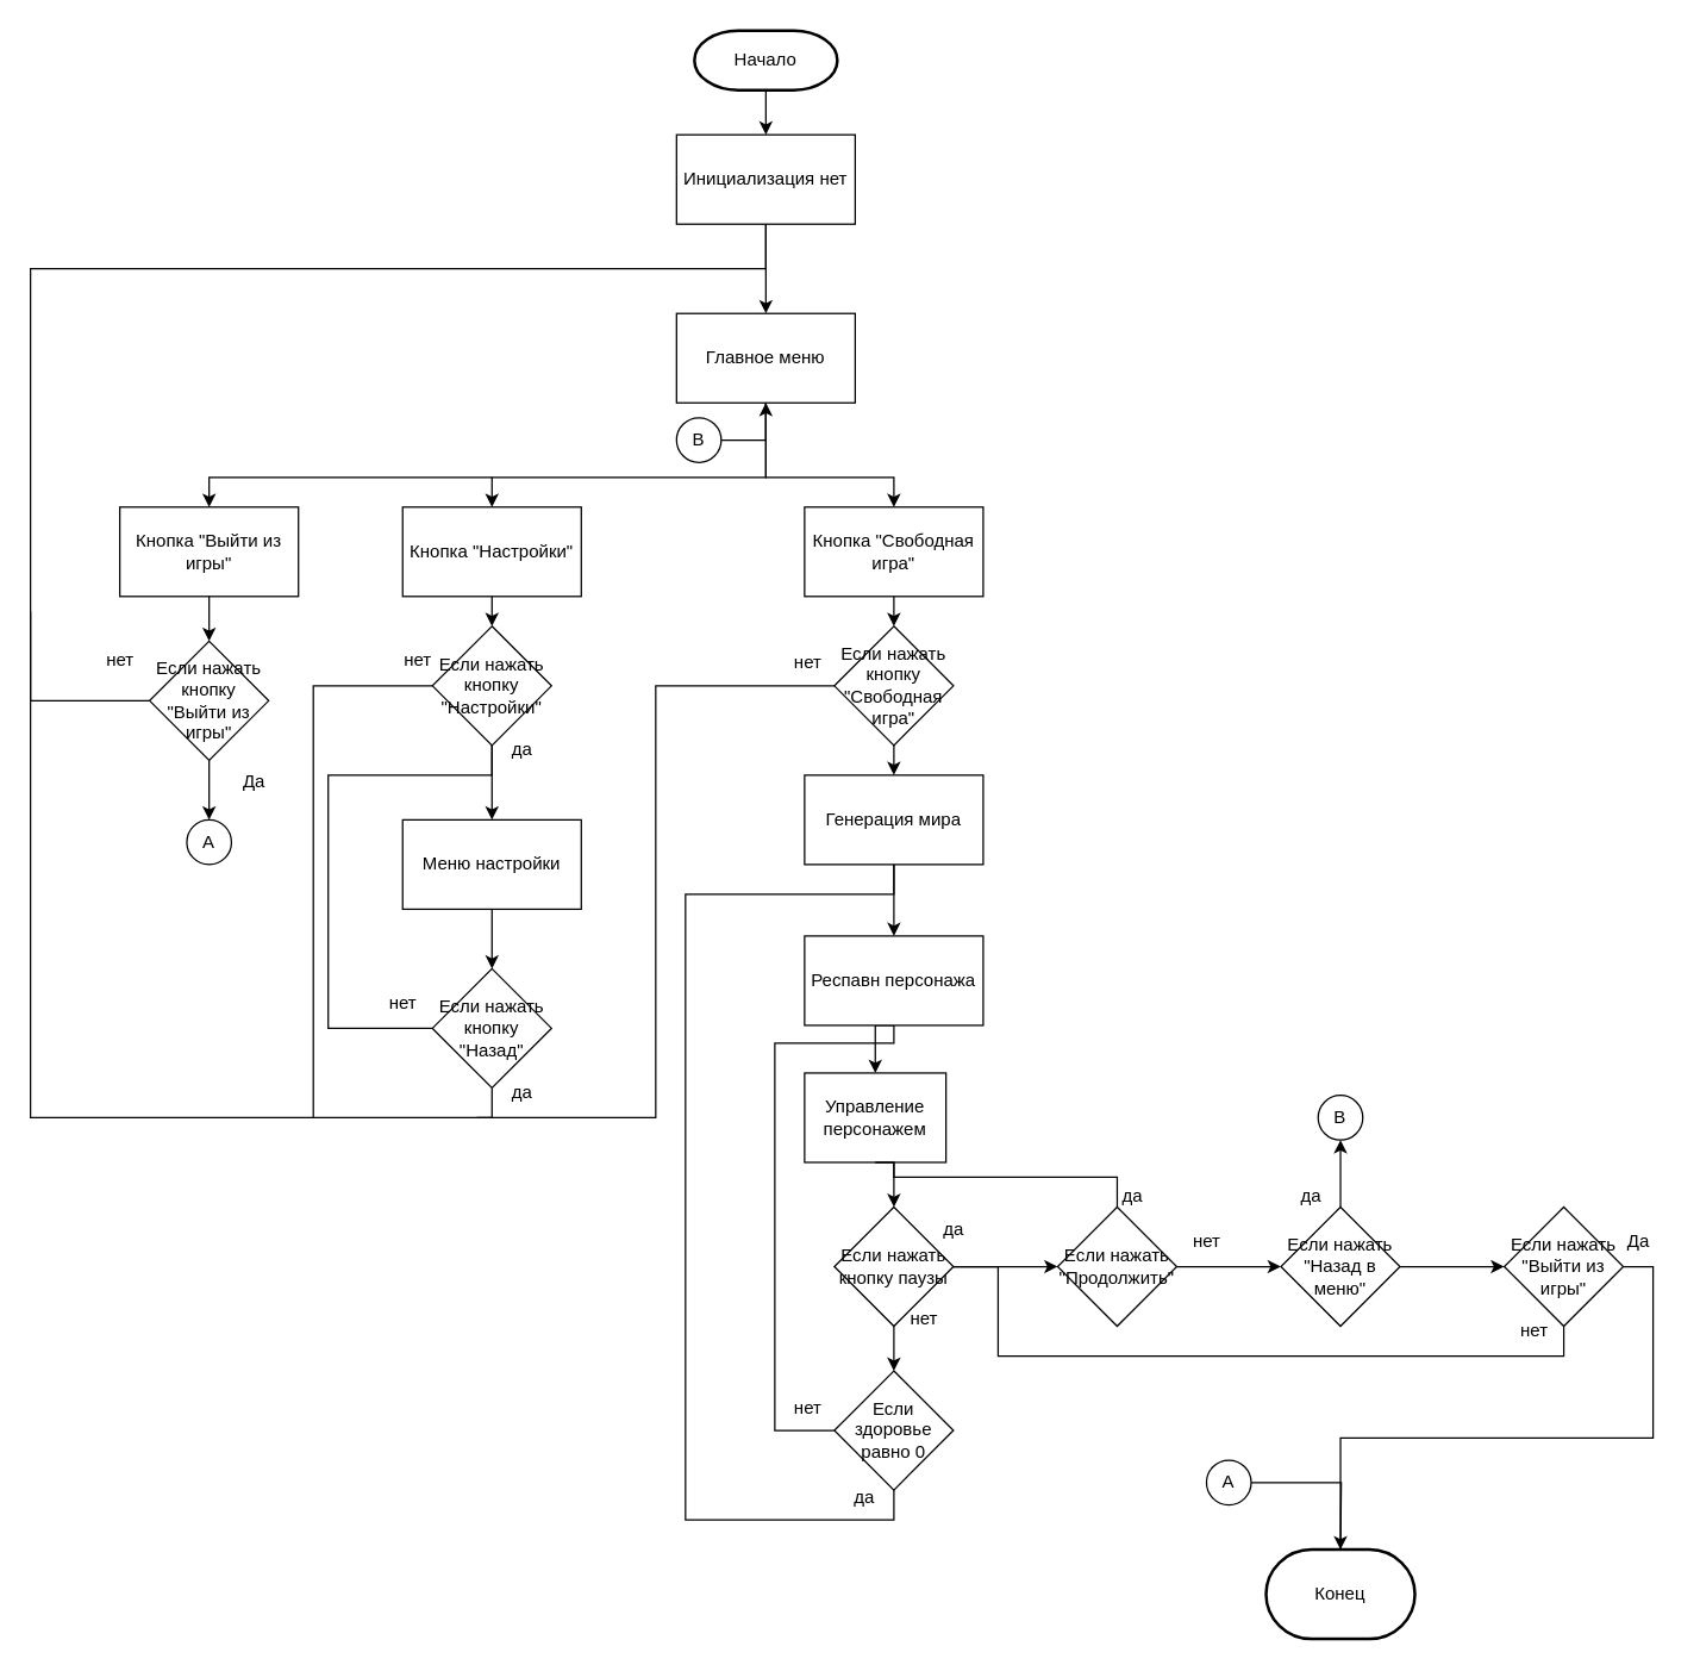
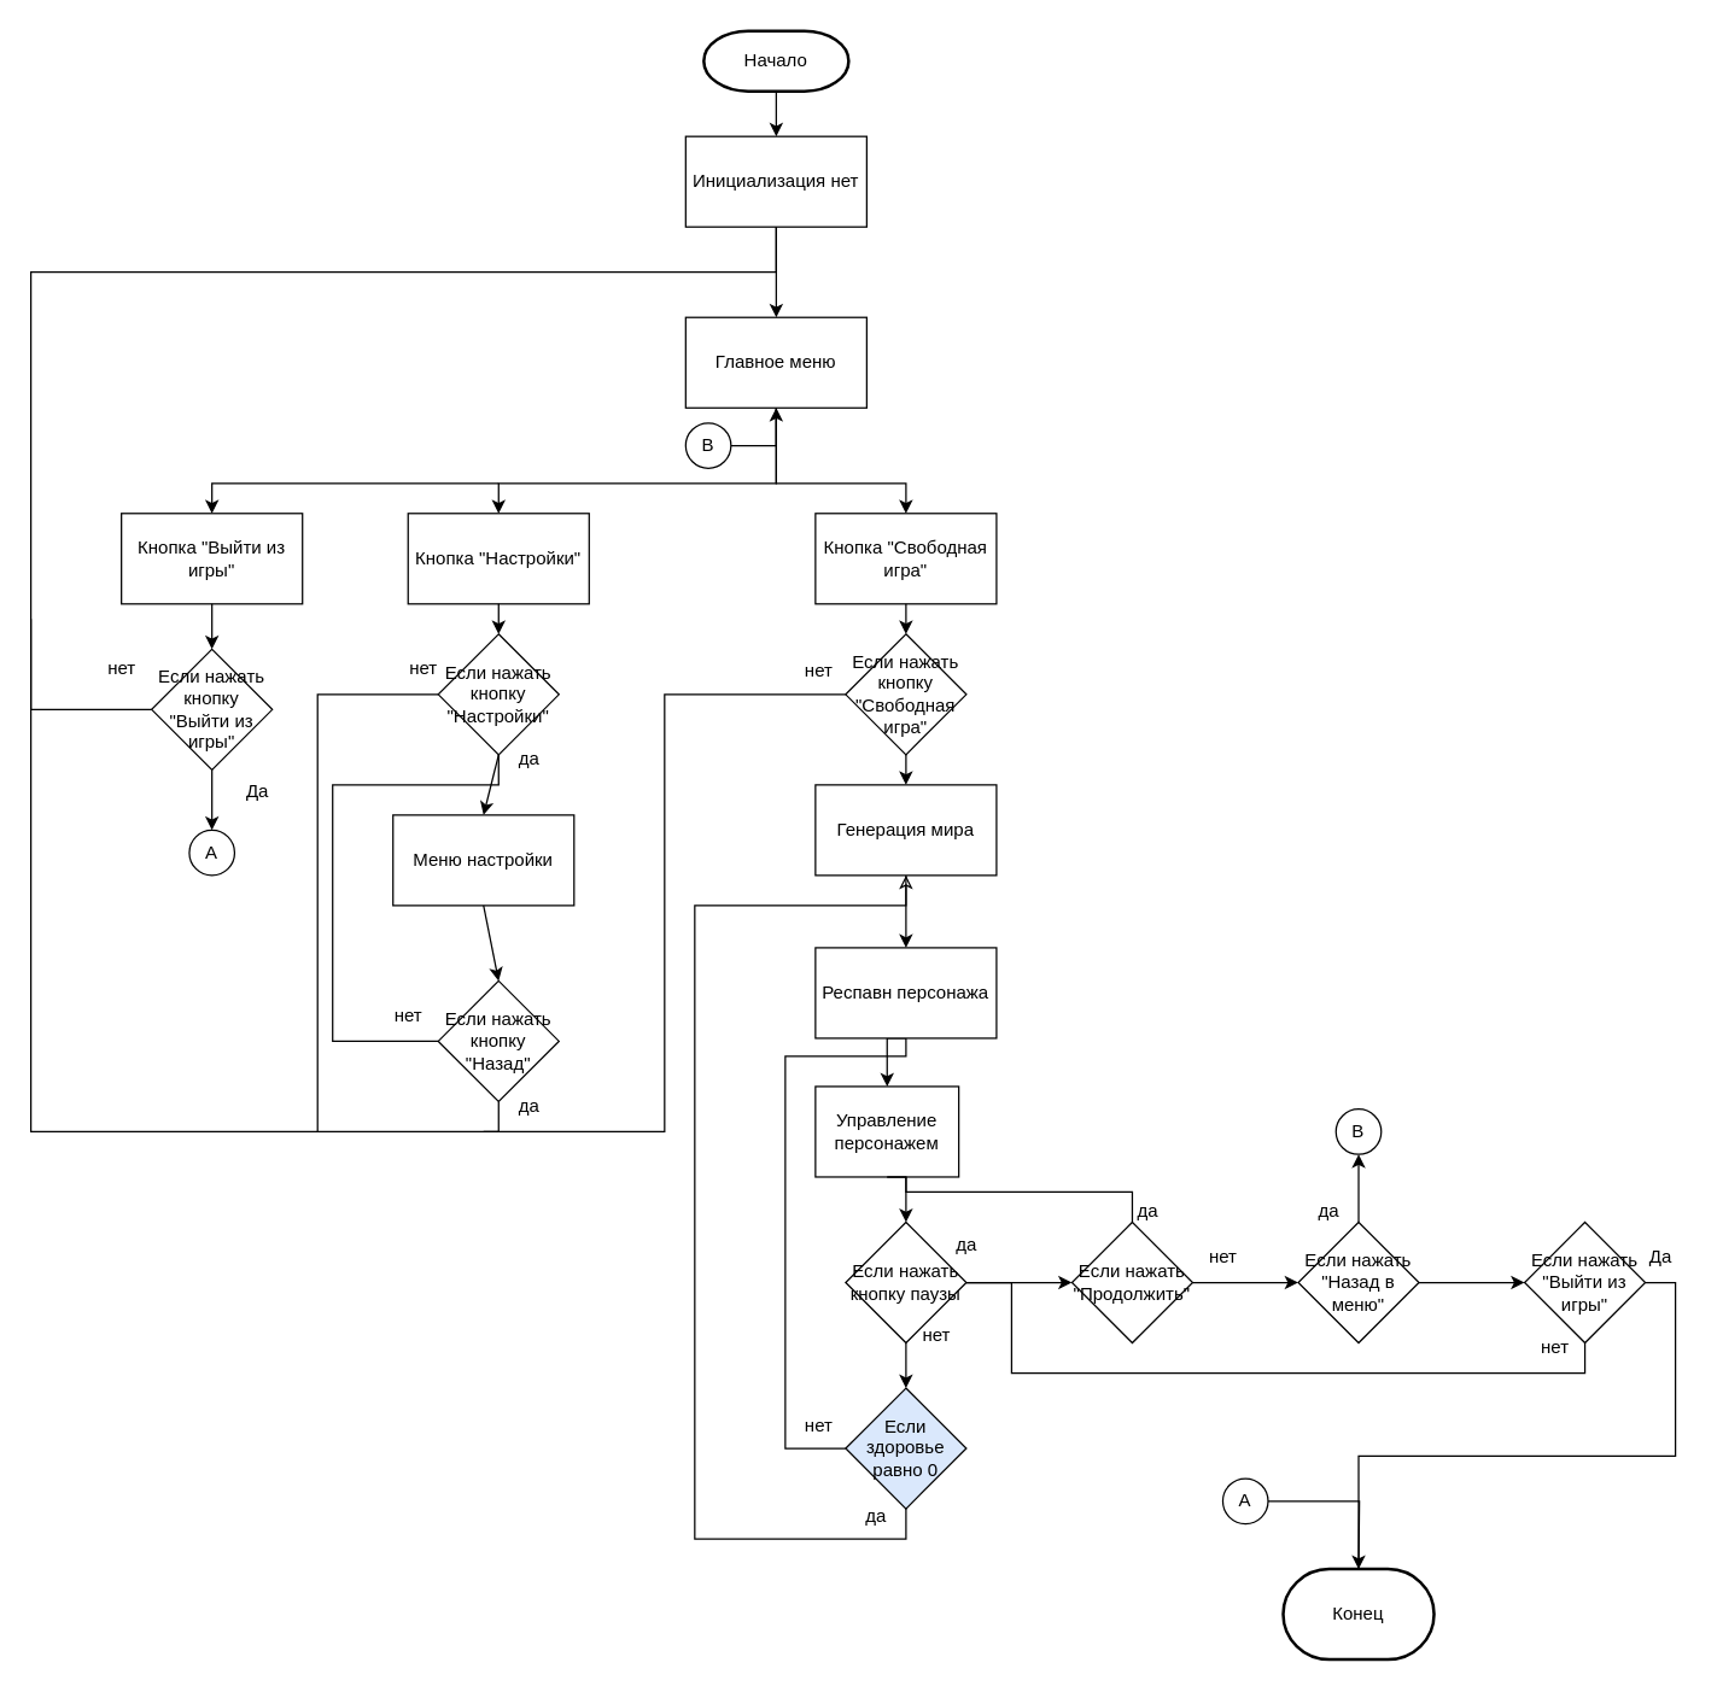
- <mxCell id="26" value="Меню настройки" style="rounded=0;whiteSpace=wrap;html=1;" vertex="1" parent="1"><mxGeometry x="270" y="550" width="120" height="60" as="geometry" /></mxCell>
+ <mxCell id="26" value="Меню настройки" style="rounded=0;whiteSpace=wrap;html=1;" vertex="1" parent="1"><mxGeometry x="260" y="540" width="120" height="60" as="geometry" /></mxCell>
- <mxCell id="51" value="Если здоровье равно 0" style="rhombus;whiteSpace=wrap;html=1;" vertex="1" parent="1"><mxGeometry x="560" y="920" width="80" height="80" as="geometry" /></mxCell>
+ <mxCell id="51" value="Если здоровье равно 0" style="rhombus;whiteSpace=wrap;html=1;fillColor=#dae8fc;" vertex="1" parent="1"><mxGeometry x="560" y="920" width="80" height="80" as="geometry" /></mxCell>
- <mxCell id="49" style="edgeStyle=orthogonalEdgeStyle;rounded=0;orthogonalLoop=1;jettySize=auto;html=1;exitX=0.5;exitY=1;exitDx=0;exitDy=0;entryX=0.5;entryY=1;entryDx=0;entryDy=0;endArrow=none;endFill=0;" edge="1" parent="1" source="51" target="40"><mxGeometry relative="1" as="geometry"><Array as="points"><mxPoint x="600" y="1020" /><mxPoint x="460" y="1020" /><mxPoint x="460" y="600" /><mxPoint x="600" y="600" /></Array></mxGeometry></mxCell>
+ <mxCell id="49" style="edgeStyle=orthogonalEdgeStyle;rounded=0;orthogonalLoop=1;jettySize=auto;html=1;exitX=0.5;exitY=1;exitDx=0;exitDy=0;entryX=0.5;entryY=1;entryDx=0;entryDy=0;endArrow=classic;endFill=0;" edge="1" parent="1" source="51" target="40"><mxGeometry relative="1" as="geometry"><Array as="points"><mxPoint x="600" y="1020" /><mxPoint x="460" y="1020" /><mxPoint x="460" y="600" /><mxPoint x="600" y="600" /></Array></mxGeometry></mxCell>
